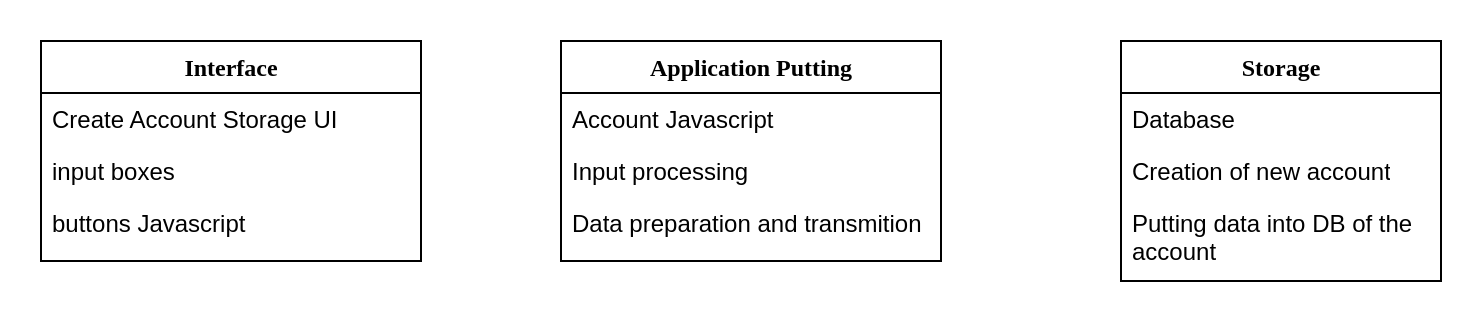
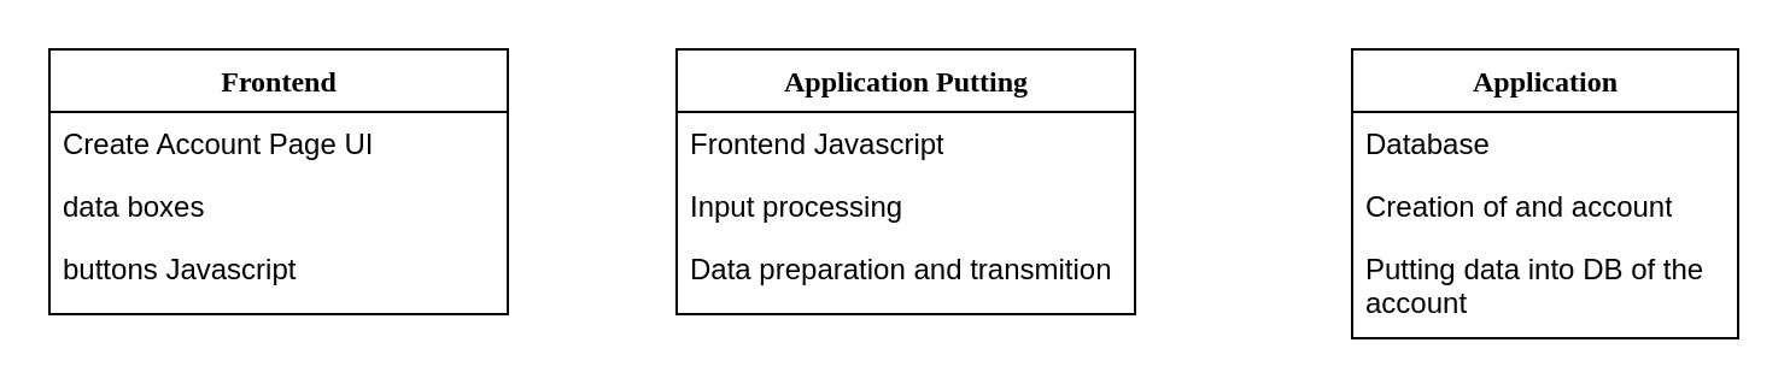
- <mxCell id="2" value="Interface" style="swimlane;html=1;fontStyle=1;align=center;verticalAlign=top;childLayout=stackLayout;horizontal=1;startSize=26;horizontalStack=0;resizeParent=1;resizeLast=0;collapsible=1;marginBottom=0;swimlaneFillColor=#ffffff;rounded=0;shadow=0;comic=0;labelBackgroundColor=none;strokeColor=#000000;strokeWidth=1;fillColor=none;fontFamily=Verdana;fontSize=12;fontColor=#000000;" parent="1" vertex="1"><mxGeometry x="20" y="20" width="190" height="110" as="geometry" /></mxCell>
+ <mxCell id="2" value="Frontend" style="swimlane;html=1;fontStyle=1;align=center;verticalAlign=top;childLayout=stackLayout;horizontal=1;startSize=26;horizontalStack=0;resizeParent=1;resizeLast=0;collapsible=1;marginBottom=0;swimlaneFillColor=#ffffff;rounded=0;shadow=0;comic=0;labelBackgroundColor=none;strokeColor=#000000;strokeWidth=1;fillColor=none;fontFamily=Verdana;fontSize=12;fontColor=#000000;" parent="1" vertex="1"><mxGeometry x="20" y="20" width="190" height="110" as="geometry" /></mxCell>
- <mxCell id="6" value="Storage" style="swimlane;html=1;fontStyle=1;align=center;verticalAlign=top;childLayout=stackLayout;horizontal=1;startSize=26;horizontalStack=0;resizeParent=1;resizeLast=0;collapsible=1;marginBottom=0;swimlaneFillColor=#ffffff;rounded=0;shadow=0;comic=0;labelBackgroundColor=none;strokeColor=#000000;strokeWidth=1;fillColor=none;fontFamily=Verdana;fontSize=12;fontColor=#000000;" vertex="1" parent="1"><mxGeometry x="560" y="20" width="160" height="120" as="geometry" /></mxCell>
+ <mxCell id="6" value="Application" style="swimlane;html=1;fontStyle=1;align=center;verticalAlign=top;childLayout=stackLayout;horizontal=1;startSize=26;horizontalStack=0;resizeParent=1;resizeLast=0;collapsible=1;marginBottom=0;swimlaneFillColor=#ffffff;rounded=0;shadow=0;comic=0;labelBackgroundColor=none;strokeColor=#000000;strokeWidth=1;fillColor=none;fontFamily=Verdana;fontSize=12;fontColor=#000000;" vertex="1" parent="1"><mxGeometry x="560" y="20" width="160" height="120" as="geometry" /></mxCell>
- <mxCell id="3" value="Create Account Storage UI" style="text;html=1;strokeColor=none;fillColor=none;align=left;verticalAlign=top;spacingLeft=4;spacingRight=4;whiteSpace=wrap;overflow=hidden;rotatable=0;points=[[0,0.5],[1,0.5]];portConstraint=eastwest;" parent="2" vertex="1"><mxGeometry y="26" width="190" height="26" as="geometry" /></mxCell>
+ <mxCell id="3" value="Create Account Page UI" style="text;html=1;strokeColor=none;fillColor=none;align=left;verticalAlign=top;spacingLeft=4;spacingRight=4;whiteSpace=wrap;overflow=hidden;rotatable=0;points=[[0,0.5],[1,0.5]];portConstraint=eastwest;" parent="2" vertex="1"><mxGeometry y="26" width="190" height="26" as="geometry" /></mxCell>
- <mxCell id="11" value="Account Javascript" style="text;html=1;strokeColor=none;fillColor=none;align=left;verticalAlign=top;spacingLeft=4;spacingRight=4;whiteSpace=wrap;overflow=hidden;rotatable=0;points=[[0,0.5],[1,0.5]];portConstraint=eastwest;" vertex="1" parent="10"><mxGeometry y="26" width="190" height="26" as="geometry" /></mxCell>
+ <mxCell id="11" value="Frontend Javascript" style="text;html=1;strokeColor=none;fillColor=none;align=left;verticalAlign=top;spacingLeft=4;spacingRight=4;whiteSpace=wrap;overflow=hidden;rotatable=0;points=[[0,0.5],[1,0.5]];portConstraint=eastwest;" vertex="1" parent="10"><mxGeometry y="26" width="190" height="26" as="geometry" /></mxCell>
- <mxCell id="4" value="input boxes" style="text;html=1;strokeColor=none;fillColor=none;align=left;verticalAlign=top;spacingLeft=4;spacingRight=4;whiteSpace=wrap;overflow=hidden;rotatable=0;points=[[0,0.5],[1,0.5]];portConstraint=eastwest;" parent="2" vertex="1"><mxGeometry y="52" width="190" height="26" as="geometry" /></mxCell>
+ <mxCell id="4" value="data boxes" style="text;html=1;strokeColor=none;fillColor=none;align=left;verticalAlign=top;spacingLeft=4;spacingRight=4;whiteSpace=wrap;overflow=hidden;rotatable=0;points=[[0,0.5],[1,0.5]];portConstraint=eastwest;" parent="2" vertex="1"><mxGeometry y="52" width="190" height="26" as="geometry" /></mxCell>
- <mxCell id="8" value="Creation of new account" style="text;html=1;strokeColor=none;fillColor=none;align=left;verticalAlign=top;spacingLeft=4;spacingRight=4;whiteSpace=wrap;overflow=hidden;rotatable=0;points=[[0,0.5],[1,0.5]];portConstraint=eastwest;" vertex="1" parent="6"><mxGeometry y="52" width="160" height="26" as="geometry" /></mxCell>
+ <mxCell id="8" value="Creation of and account" style="text;html=1;strokeColor=none;fillColor=none;align=left;verticalAlign=top;spacingLeft=4;spacingRight=4;whiteSpace=wrap;overflow=hidden;rotatable=0;points=[[0,0.5],[1,0.5]];portConstraint=eastwest;" vertex="1" parent="6"><mxGeometry y="52" width="160" height="26" as="geometry" /></mxCell>
